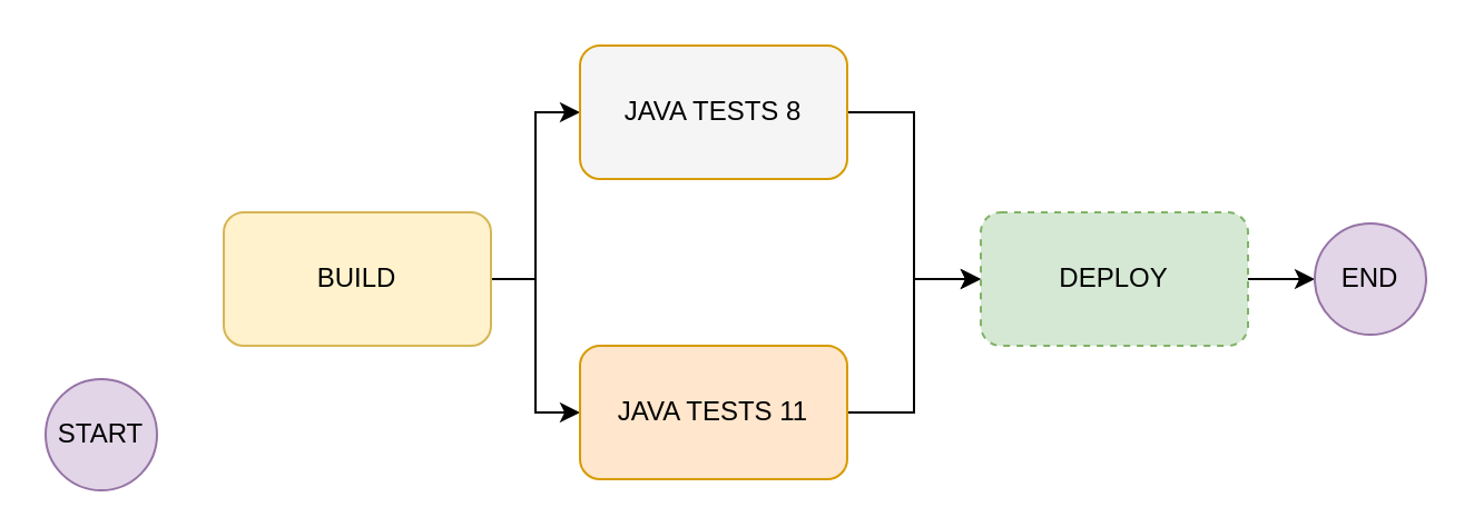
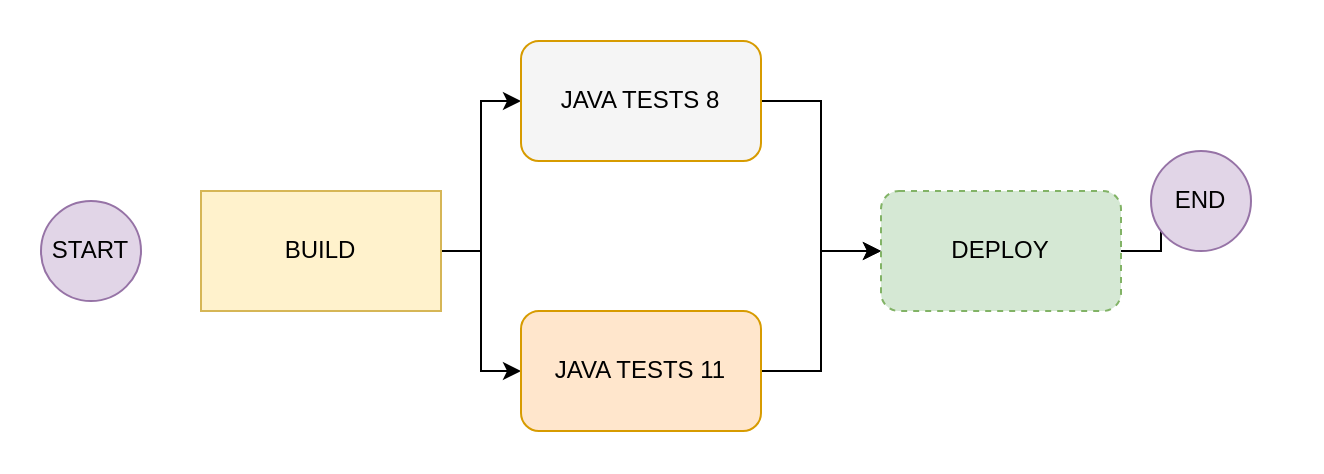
- <mxCell id="4" value="BUILD" style="rounded=1;whiteSpace=wrap;html=1;fillColor=#fff2cc;strokeColor=#d6b656;" vertex="1" parent="1"><mxGeometry x="100" y="95" width="120" height="60" as="geometry" /></mxCell>
+ <mxCell id="4" value="BUILD" style="whiteSpace=wrap;html=1;fillColor=#fff2cc;strokeColor=#d6b656;rounded=0;" vertex="1" parent="1"><mxGeometry x="100" y="95" width="120" height="60" as="geometry" /></mxCell>
- <mxCell id="12" value="END" style="ellipse;whiteSpace=wrap;html=1;fillColor=#e1d5e7;strokeColor=#9673a6;" vertex="1" parent="1"><mxGeometry x="590" y="100" width="50" height="50" as="geometry" /></mxCell>
+ <mxCell id="12" value="END" style="ellipse;whiteSpace=wrap;html=1;fillColor=#e1d5e7;strokeColor=#9673a6;" vertex="1" parent="1"><mxGeometry x="575" y="75" width="50" height="50" as="geometry" /></mxCell>
- <mxCell id="5" value="START" style="ellipse;whiteSpace=wrap;html=1;fillColor=#e1d5e7;strokeColor=#9673a6;" vertex="1" parent="1"><mxGeometry x="20" y="170" width="50" height="50" as="geometry" /></mxCell>
+ <mxCell id="5" value="START" style="ellipse;whiteSpace=wrap;html=1;fillColor=#e1d5e7;strokeColor=#9673a6;" vertex="1" parent="1"><mxGeometry x="20" y="100" width="50" height="50" as="geometry" /></mxCell>
